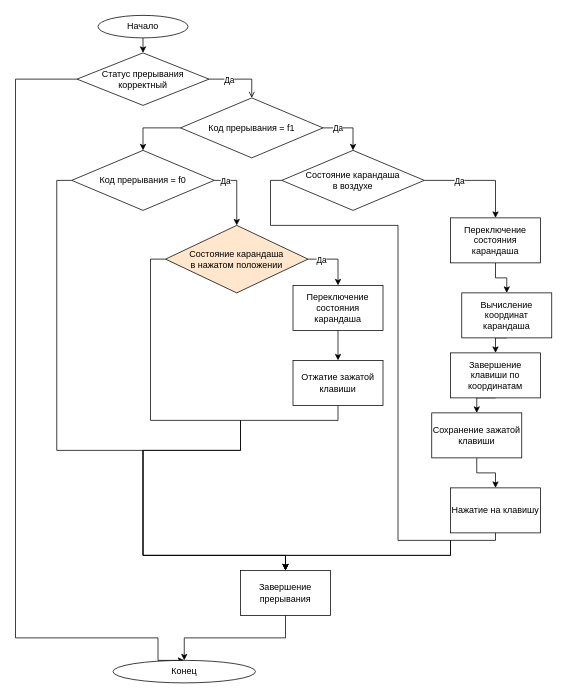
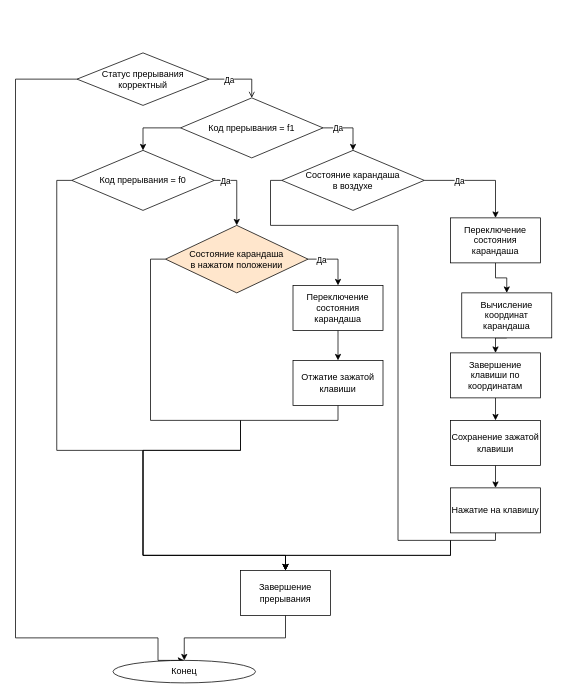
- <mxCell id="3" value="Начало" style="ellipse;whiteSpace=wrap;html=1;" vertex="1" parent="1"><mxGeometry x="130" y="20" width="120" height="30" as="geometry" /></mxCell>
- <mxCell id="2" style="edgeStyle=orthogonalEdgeStyle;rounded=0;orthogonalLoop=1;jettySize=auto;html=1;exitX=0.5;exitY=1;exitDx=0;exitDy=0;entryX=0.5;entryY=0;entryDx=0;entryDy=0;" edge="1" parent="1" source="3" target="7"><mxGeometry relative="1" as="geometry" /></mxCell>
- <mxCell id="23" value="Сохранение зажатой клавиши" style="rounded=0;whiteSpace=wrap;html=1;" vertex="1" parent="1"><mxGeometry x="575" y="550" width="120" height="60" as="geometry" /></mxCell>
+ <mxCell id="23" value="Сохранение зажатой клавиши" style="rounded=0;whiteSpace=wrap;html=1;" vertex="1" parent="1"><mxGeometry x="600" y="560" width="120" height="60" as="geometry" /></mxCell>
